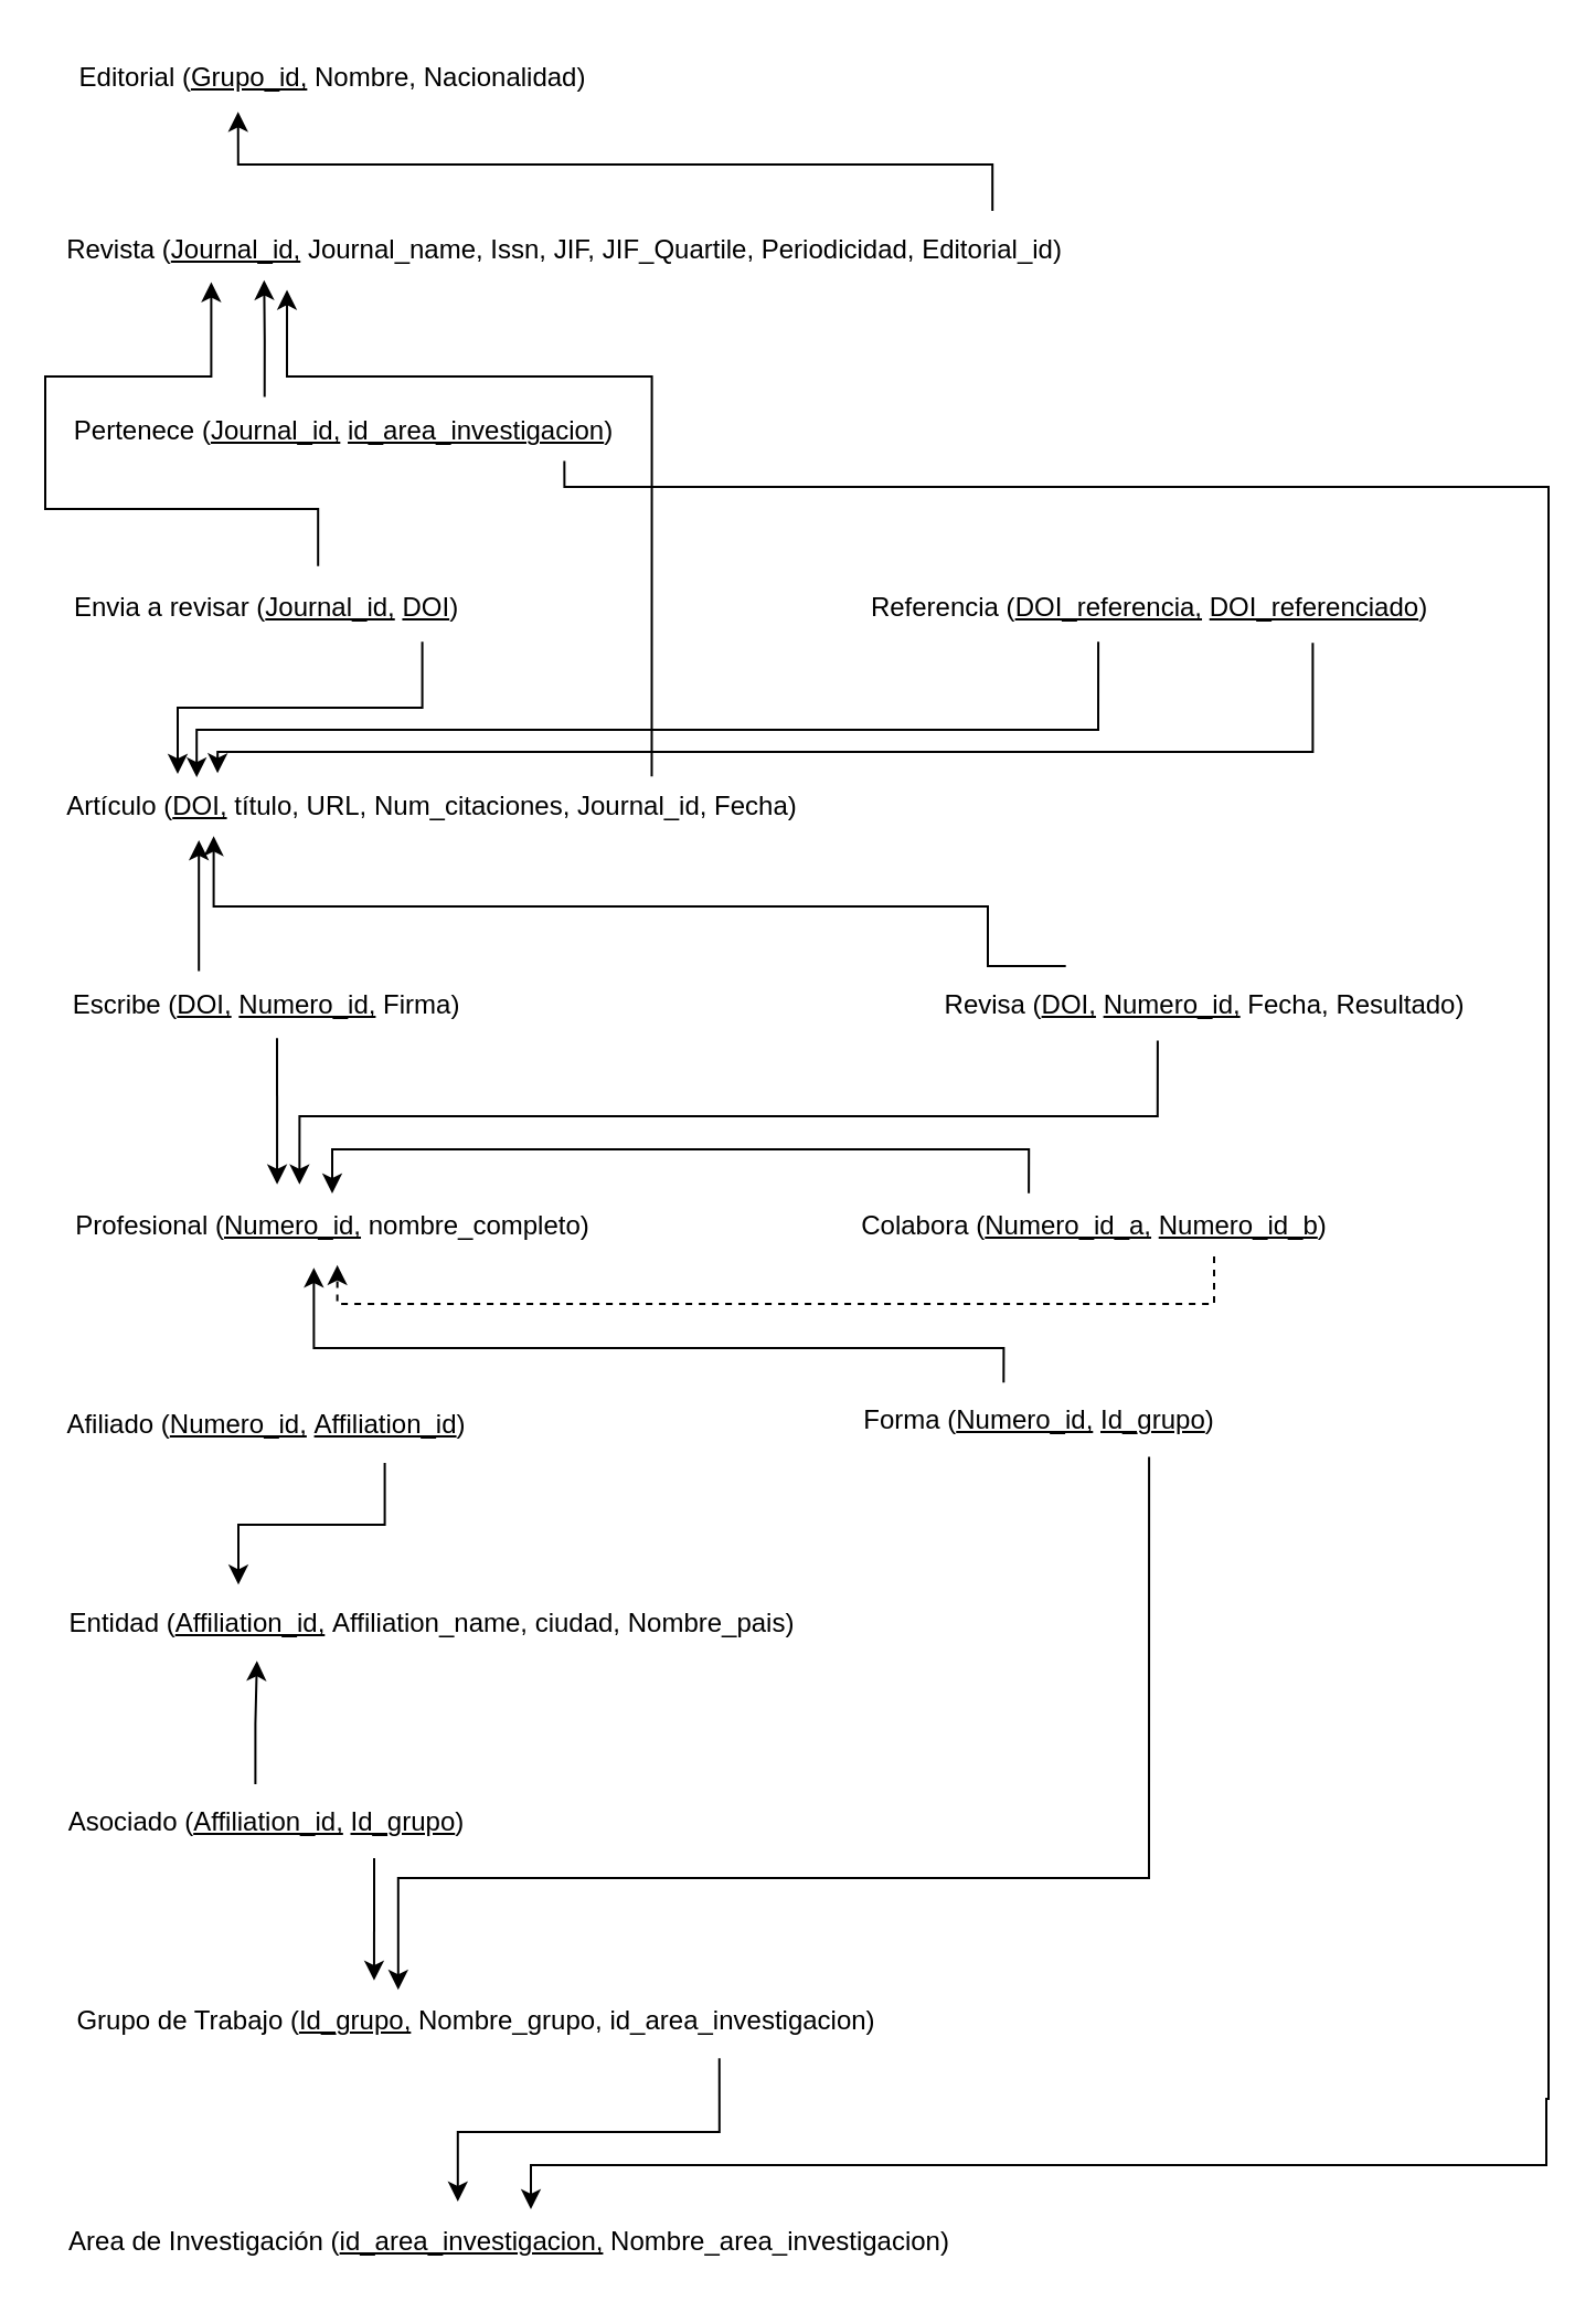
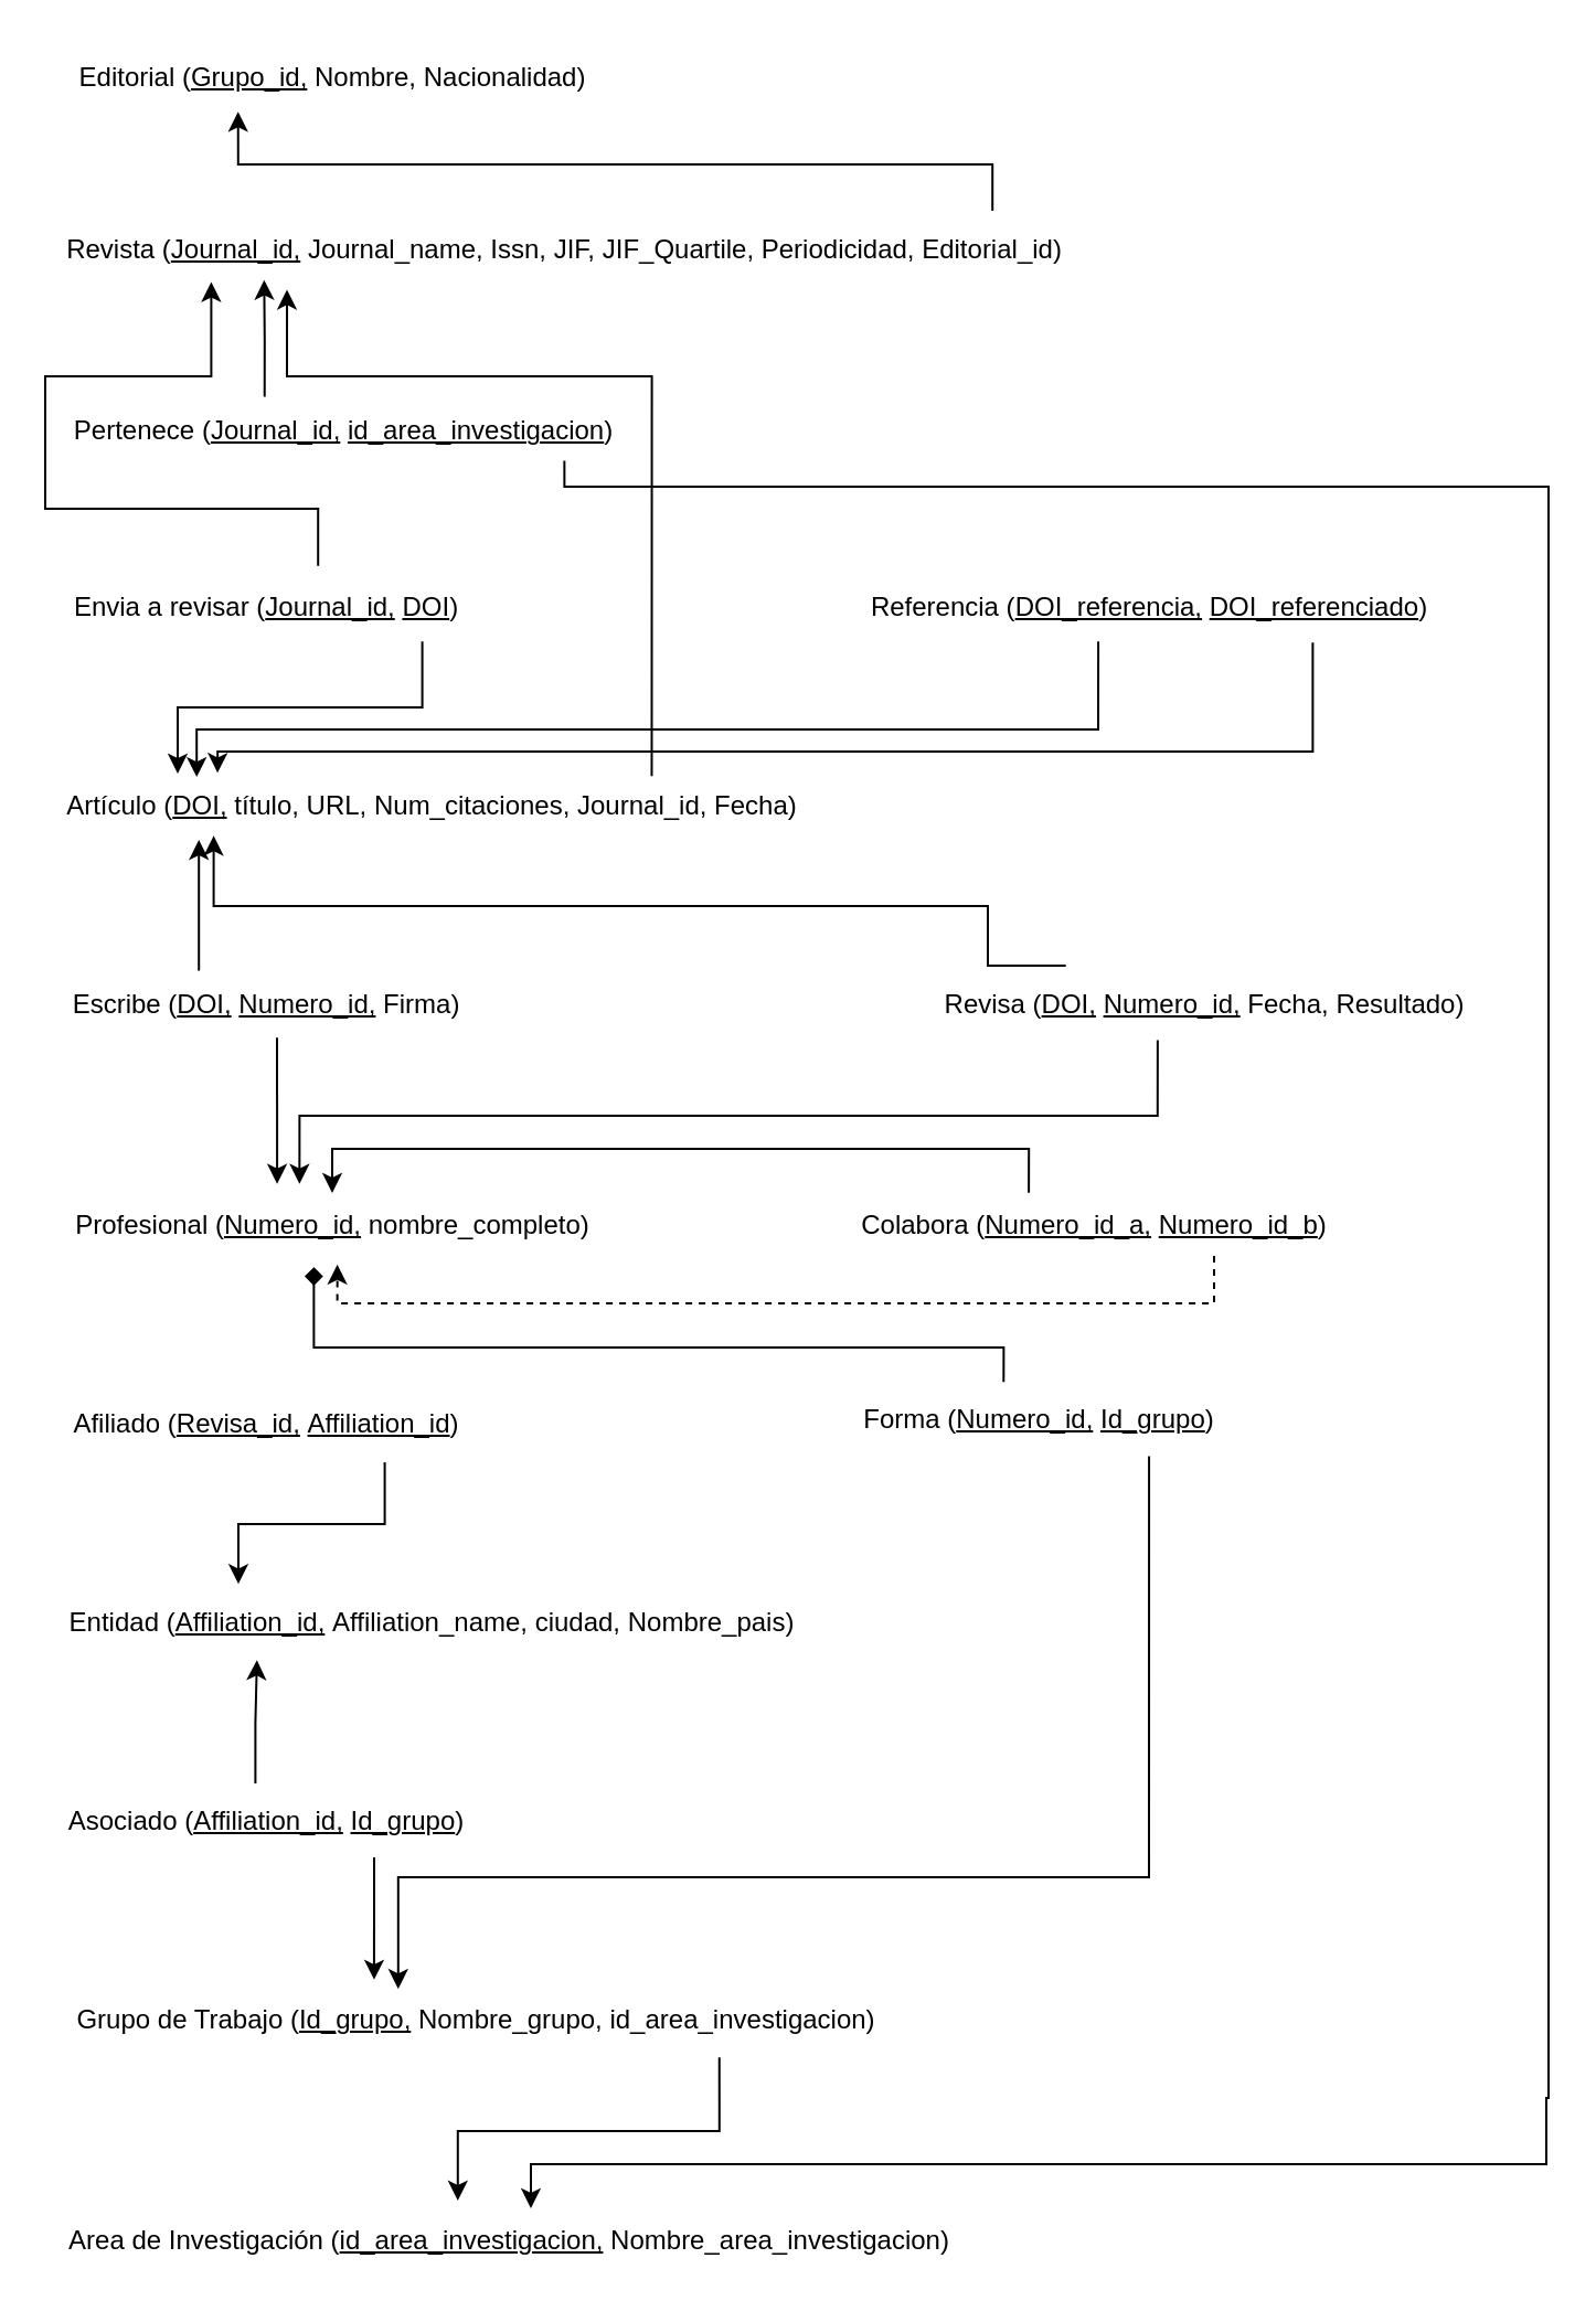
- <mxCell id="32" value="" style="endArrow=classic;html=1;rounded=0;edgeStyle=orthogonalEdgeStyle;exitX=0.412;exitY=-0.081;exitDx=0;exitDy=0;exitPerimeter=0;entryX=0.468;entryY=1.119;entryDx=0;entryDy=0;entryPerimeter=0;" edge="1" parent="1" source="13" target="10"><mxGeometry width="50" height="50" relative="1" as="geometry"><mxPoint x="320" y="570" as="sourcePoint" /><mxPoint x="370" y="520" as="targetPoint" /><Array as="points"><mxPoint x="454" y="610" /><mxPoint x="142" y="610" /></Array></mxGeometry></mxCell>
+ <mxCell id="32" value="" style="endArrow=diamond;html=1;rounded=0;edgeStyle=orthogonalEdgeStyle;exitX=0.412;exitY=-0.081;exitDx=0;exitDy=0;exitPerimeter=0;entryX=0.468;entryY=1.119;entryDx=0;entryDy=0;entryPerimeter=0;" edge="1" parent="1" source="13" target="10"><mxGeometry width="50" height="50" relative="1" as="geometry"><mxPoint x="320" y="570" as="sourcePoint" /><mxPoint x="370" y="520" as="targetPoint" /><Array as="points"><mxPoint x="454" y="610" /><mxPoint x="142" y="610" /></Array></mxGeometry></mxCell>
- <mxCell id="12" value="Afiliado (&lt;u&gt;Numero_id,&lt;/u&gt;&amp;nbsp;&lt;u&gt;Affiliation_id&lt;/u&gt;)" style="text;html=1;align=center;verticalAlign=middle;resizable=0;points=[];autosize=1;strokeColor=none;fillColor=none;" vertex="1" parent="1"><mxGeometry x="20" y="630" width="200" height="30" as="geometry" /></mxCell>
+ <mxCell id="12" value="Afiliado (&lt;u&gt;Revisa_id,&lt;/u&gt;&amp;nbsp;&lt;u&gt;Affiliation_id&lt;/u&gt;)" style="text;html=1;align=center;verticalAlign=middle;resizable=0;points=[];autosize=1;strokeColor=none;fillColor=none;" vertex="1" parent="1"><mxGeometry x="20" y="630" width="200" height="30" as="geometry" /></mxCell>
